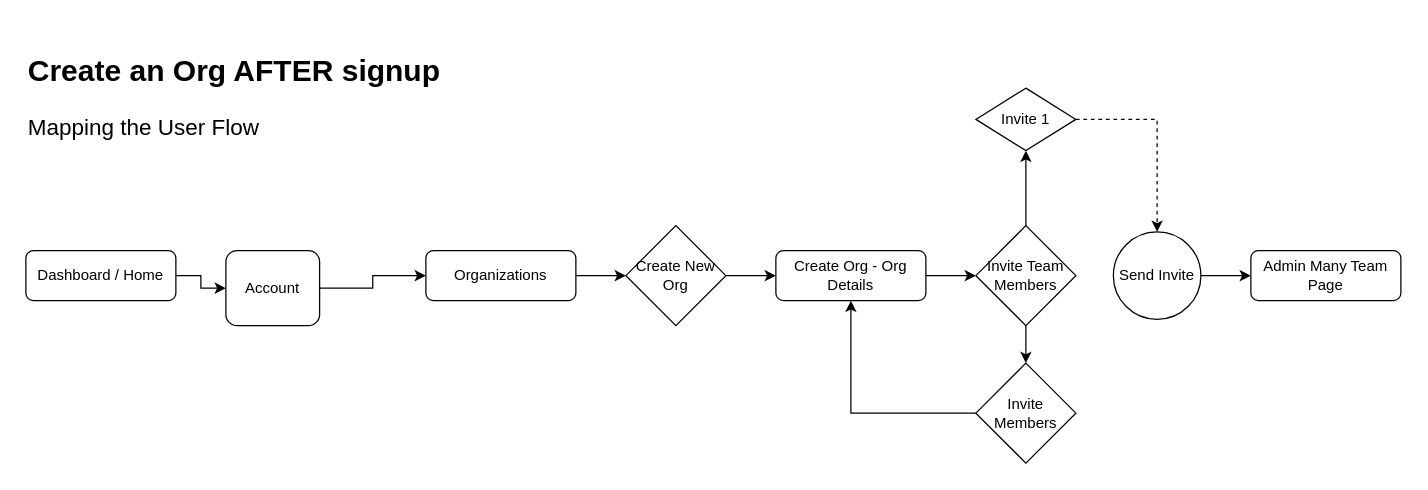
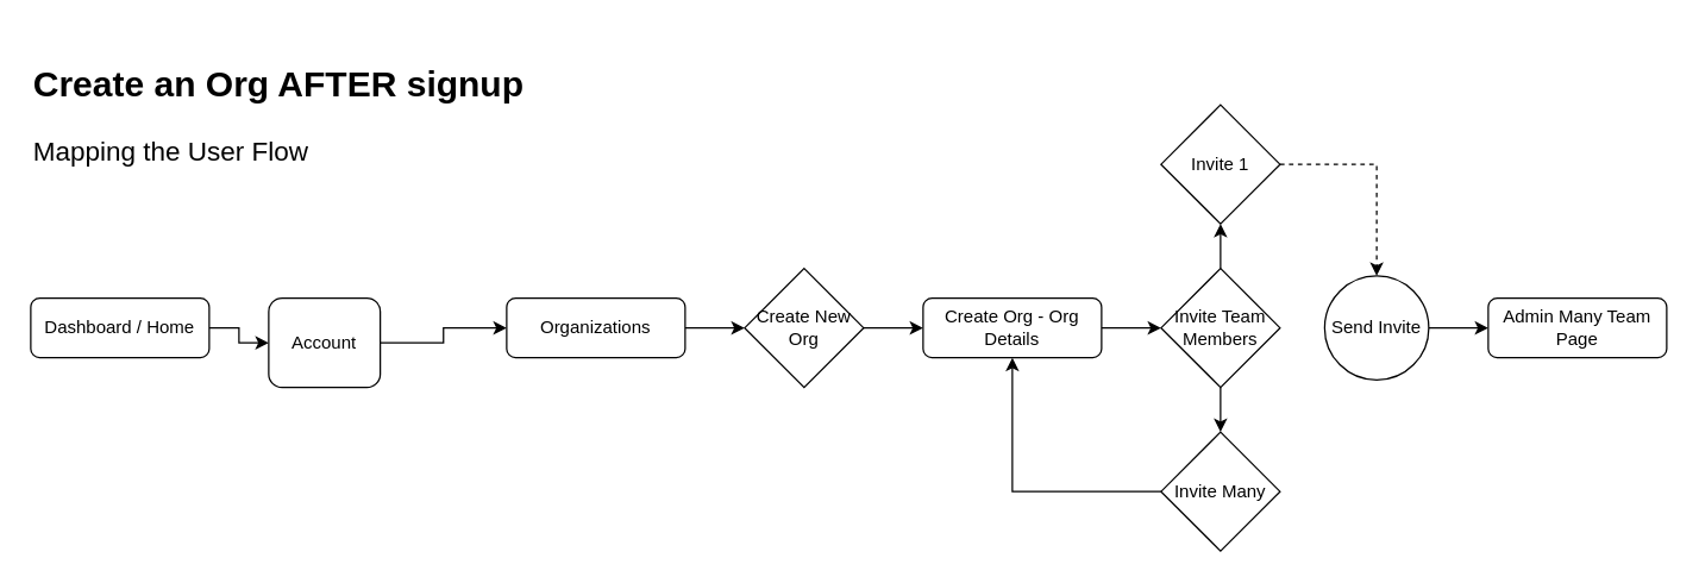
- <mxCell id="10" value="Invite 1" style="rhombus;whiteSpace=wrap;html=1;" parent="1" vertex="1"><mxGeometry x="780" y="70" width="80" height="50" as="geometry" /></mxCell>
+ <mxCell id="10" value="Invite 1" style="rhombus;whiteSpace=wrap;html=1;" parent="1" vertex="1"><mxGeometry x="780" y="70" width="80" height="80" as="geometry" /></mxCell>
- <mxCell id="12" value="Invite Members" style="rhombus;whiteSpace=wrap;html=1;" parent="1" vertex="1"><mxGeometry x="780" y="290" width="80" height="80" as="geometry" /></mxCell>
+ <mxCell id="12" value="Invite Many" style="rhombus;whiteSpace=wrap;html=1;" parent="1" vertex="1"><mxGeometry x="780" y="290" width="80" height="80" as="geometry" /></mxCell>
